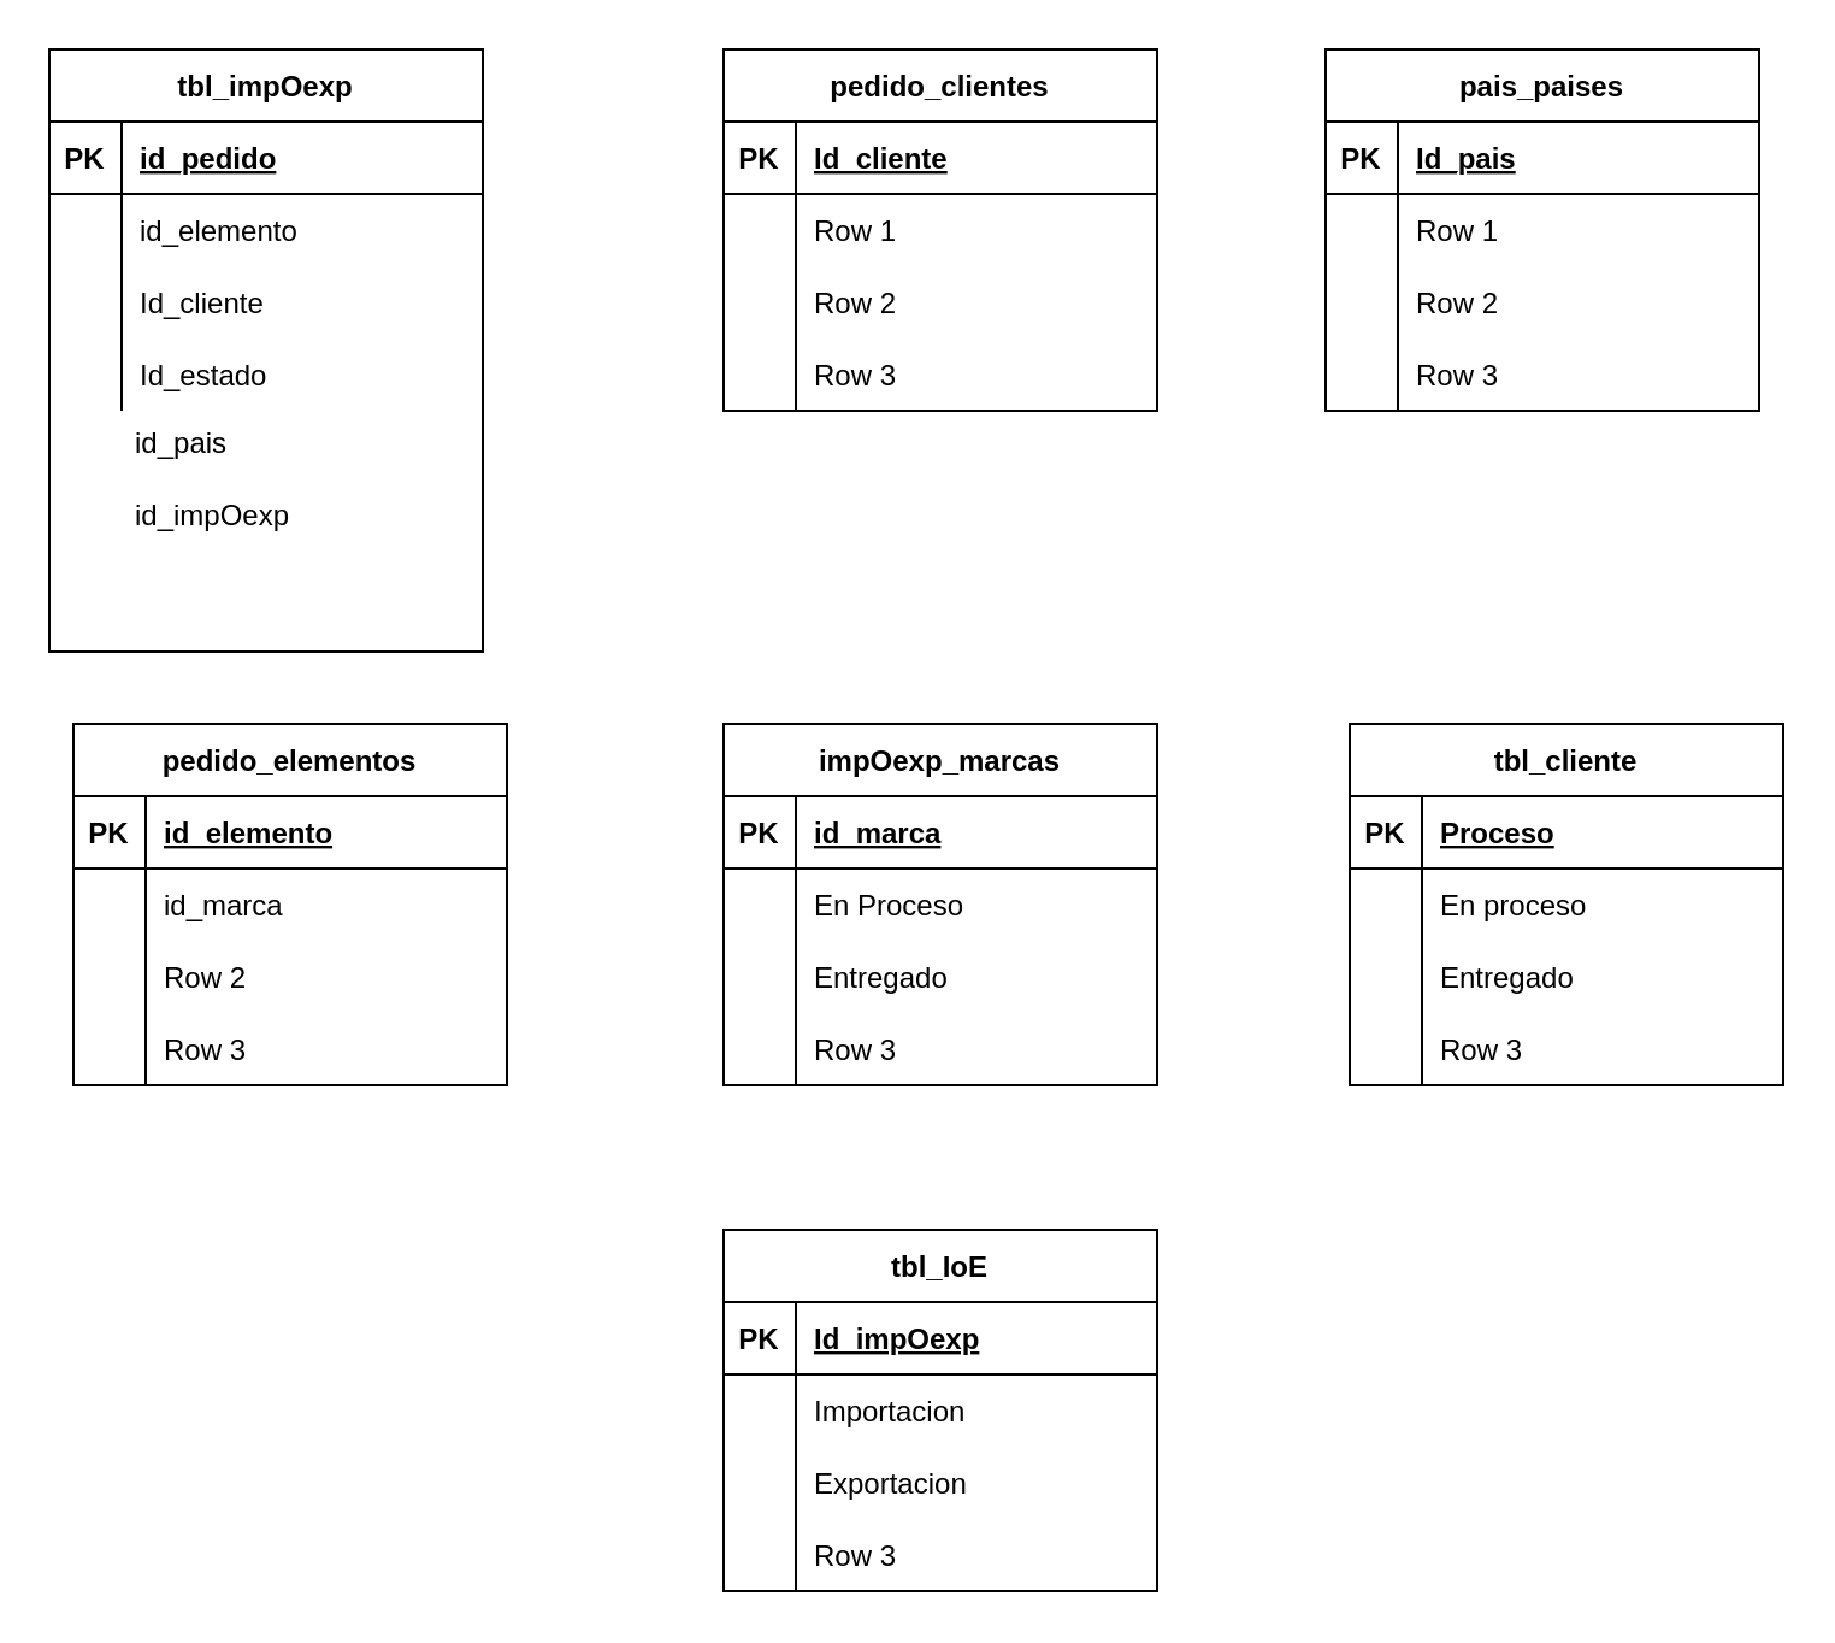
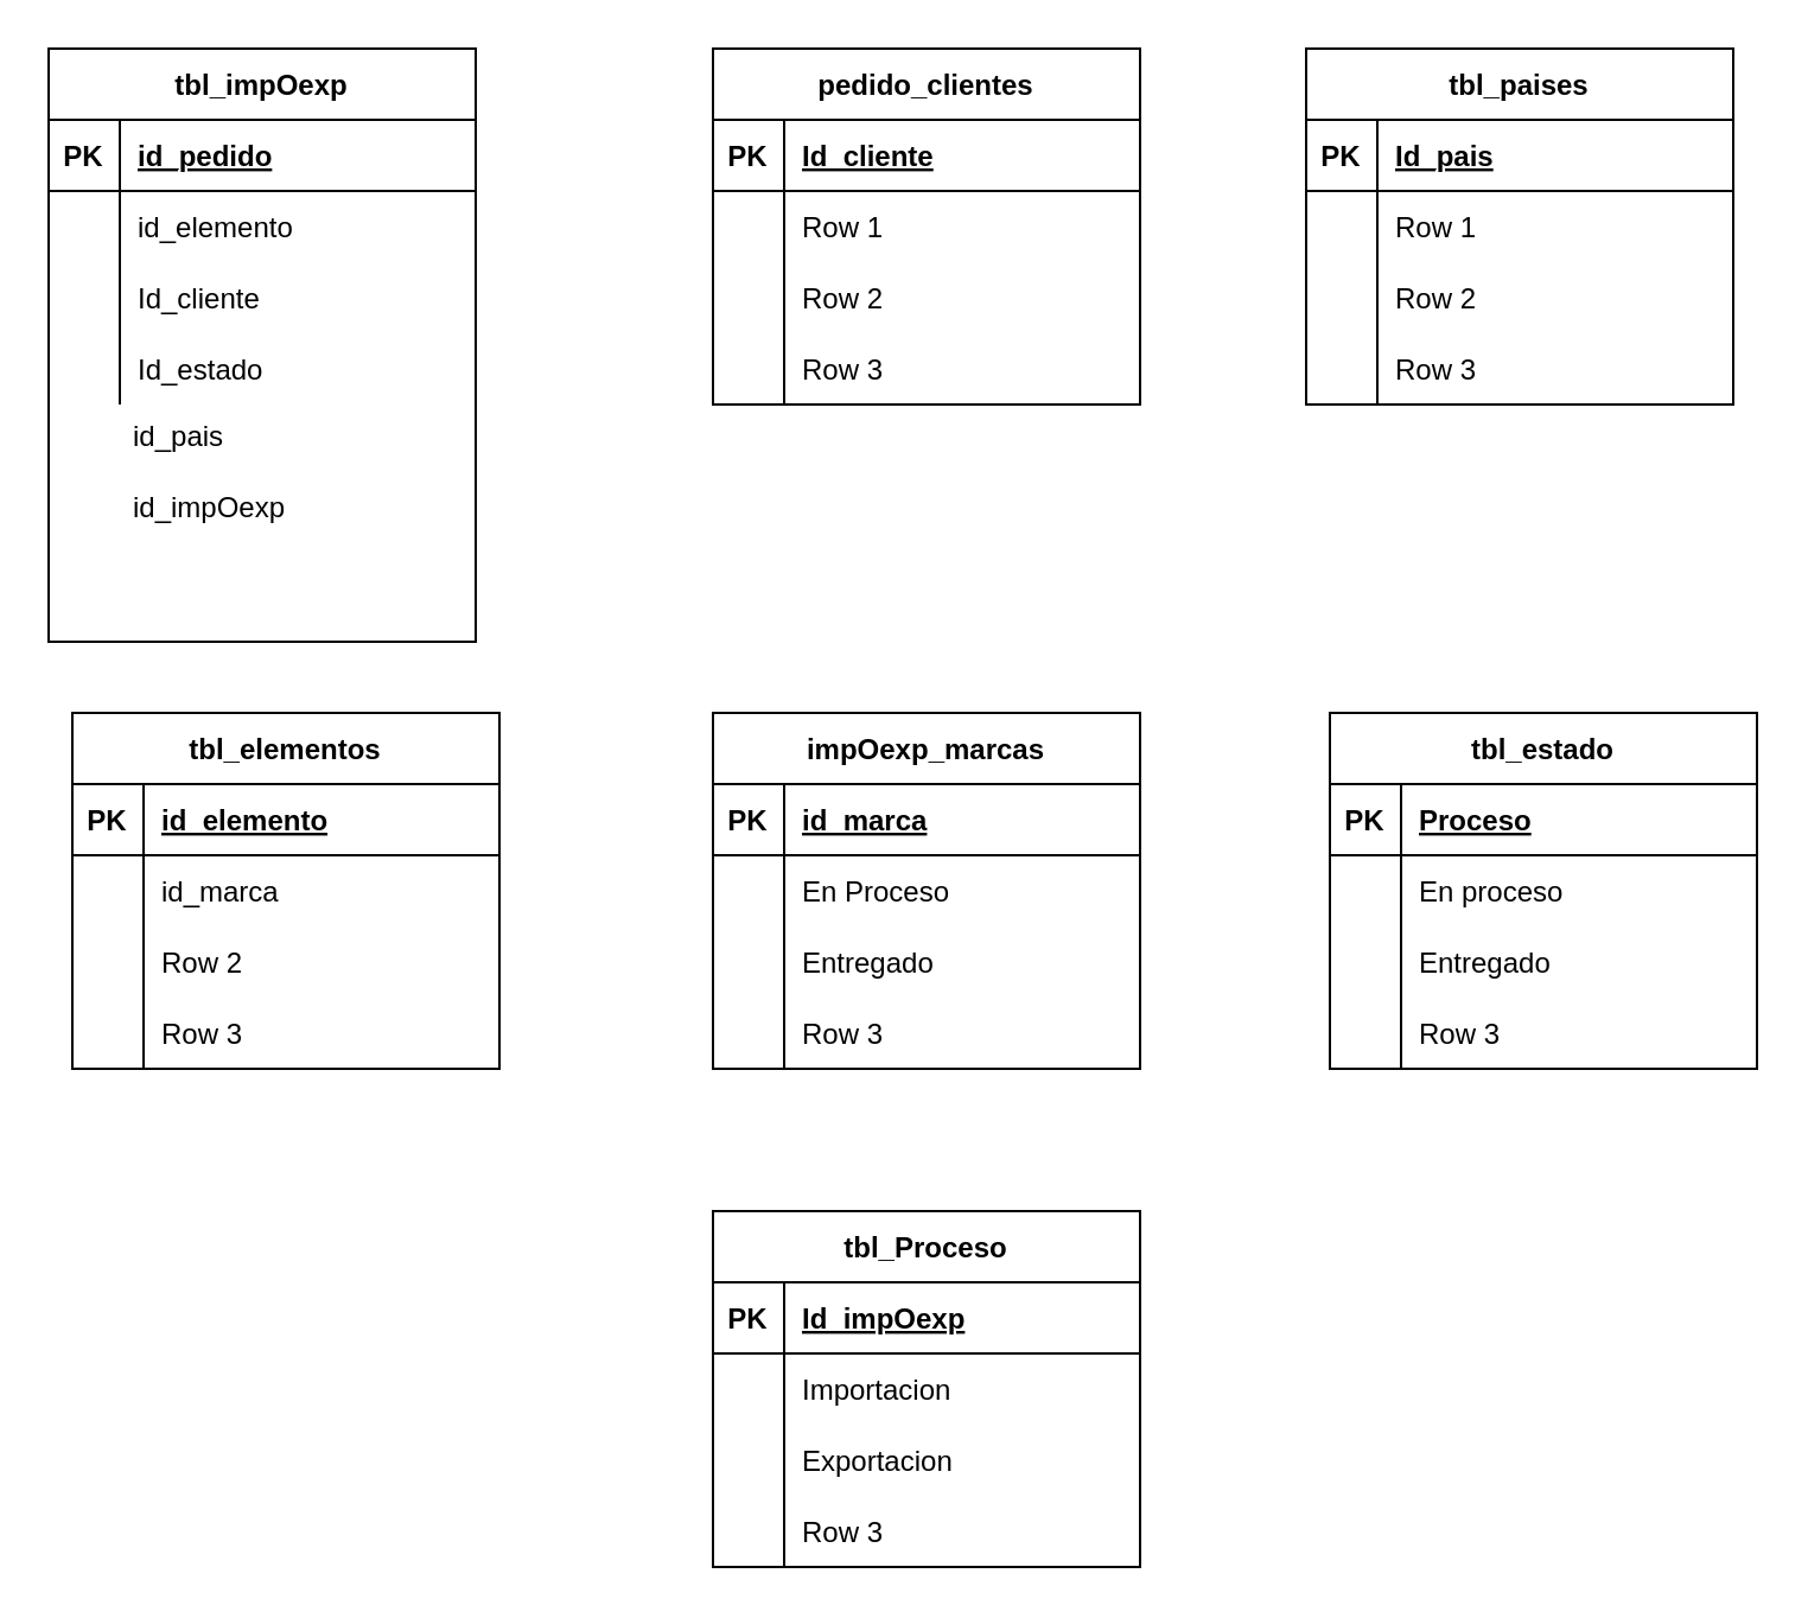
- <mxCell id="67" value="pais_paises" style="shape=table;startSize=30;container=1;collapsible=1;childLayout=tableLayout;fixedRows=1;rowLines=0;fontStyle=1;align=center;resizeLast=1;" parent="1" vertex="1"><mxGeometry x="550" y="20" width="180" height="150" as="geometry" /></mxCell>
+ <mxCell id="67" value="tbl_paises" style="shape=table;startSize=30;container=1;collapsible=1;childLayout=tableLayout;fixedRows=1;rowLines=0;fontStyle=1;align=center;resizeLast=1;" parent="1" vertex="1"><mxGeometry x="550" y="20" width="180" height="150" as="geometry" /></mxCell>
- <mxCell id="2" value="pedido_elementos" style="shape=table;startSize=30;container=1;collapsible=1;childLayout=tableLayout;fixedRows=1;rowLines=0;fontStyle=1;align=center;resizeLast=1;" parent="1" vertex="1"><mxGeometry x="30" y="300" width="180" height="150" as="geometry" /></mxCell>
+ <mxCell id="2" value="tbl_elementos" style="shape=table;startSize=30;container=1;collapsible=1;childLayout=tableLayout;fixedRows=1;rowLines=0;fontStyle=1;align=center;resizeLast=1;" parent="1" vertex="1"><mxGeometry x="30" y="300" width="180" height="150" as="geometry" /></mxCell>
- <mxCell id="80" value="tbl_cliente" style="shape=table;startSize=30;container=1;collapsible=1;childLayout=tableLayout;fixedRows=1;rowLines=0;fontStyle=1;align=center;resizeLast=1;" parent="1" vertex="1"><mxGeometry x="560" y="300" width="180" height="150" as="geometry" /></mxCell>
+ <mxCell id="80" value="tbl_estado" style="shape=table;startSize=30;container=1;collapsible=1;childLayout=tableLayout;fixedRows=1;rowLines=0;fontStyle=1;align=center;resizeLast=1;" parent="1" vertex="1"><mxGeometry x="560" y="300" width="180" height="150" as="geometry" /></mxCell>
- <mxCell id="41" value="tbl_IoE" style="shape=table;startSize=30;container=1;collapsible=1;childLayout=tableLayout;fixedRows=1;rowLines=0;fontStyle=1;align=center;resizeLast=1;" parent="1" vertex="1"><mxGeometry x="300" y="510" width="180" height="150" as="geometry" /></mxCell>
+ <mxCell id="41" value="tbl_Proceso" style="shape=table;startSize=30;container=1;collapsible=1;childLayout=tableLayout;fixedRows=1;rowLines=0;fontStyle=1;align=center;resizeLast=1;" parent="1" vertex="1"><mxGeometry x="300" y="510" width="180" height="150" as="geometry" /></mxCell>
